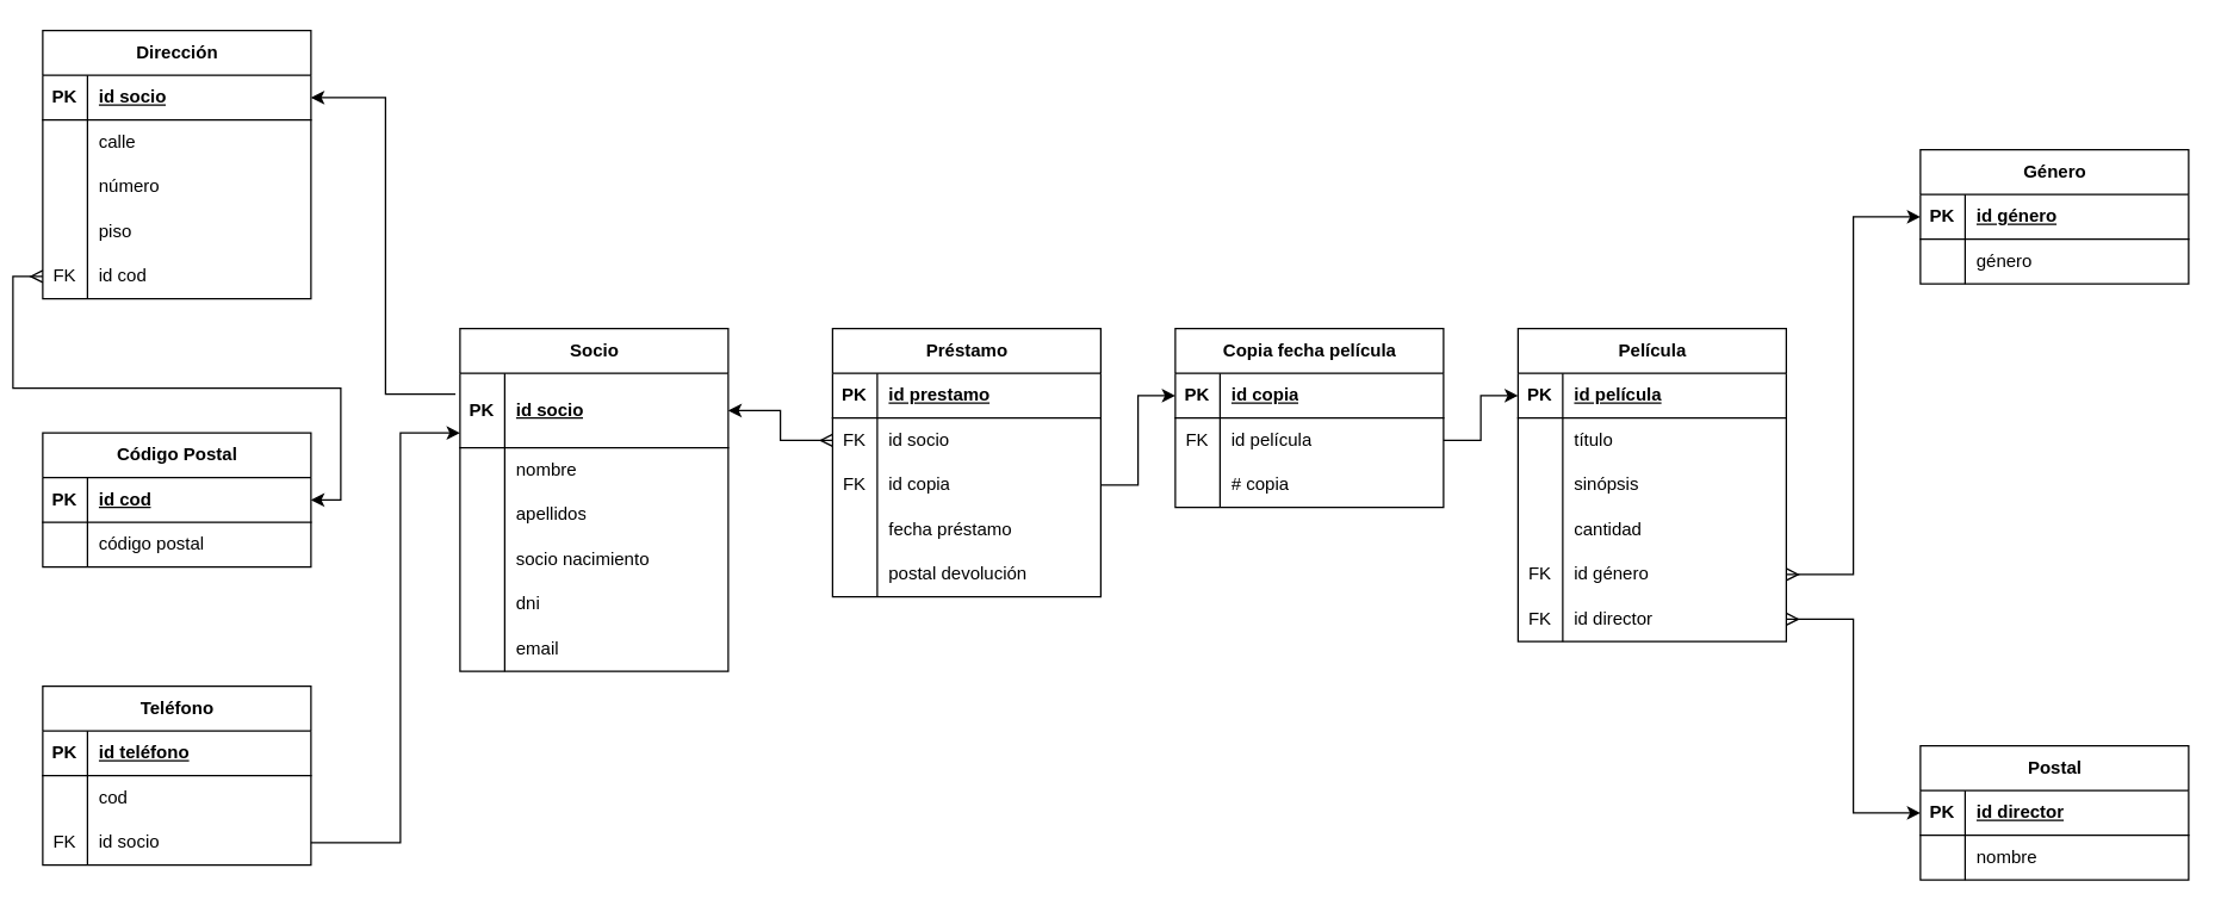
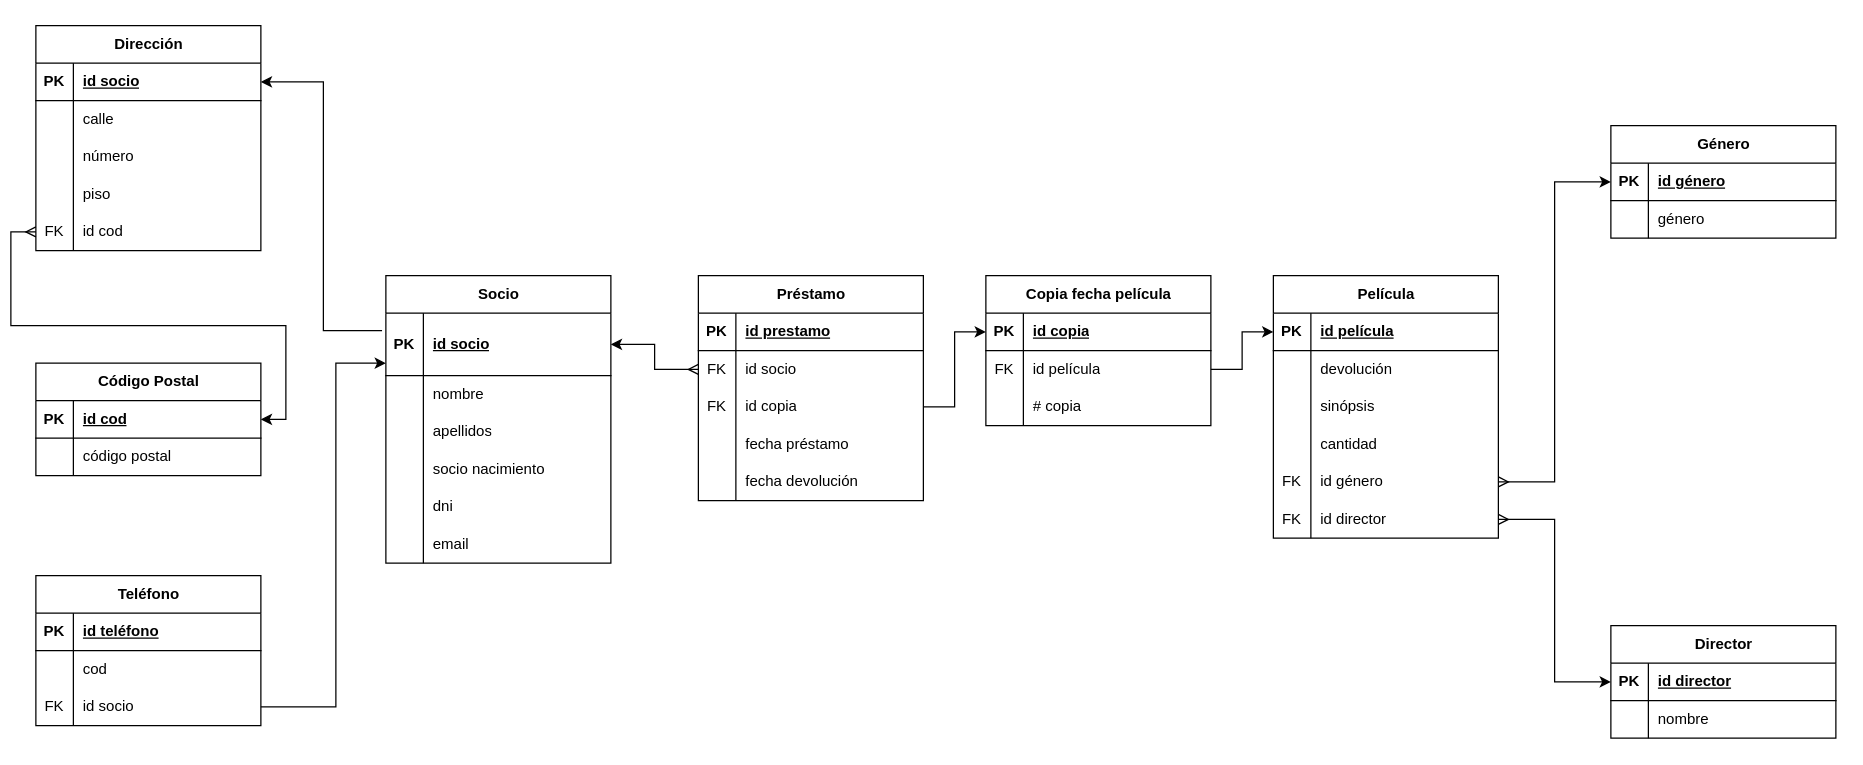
- <mxCell id="70" value="título" style="shape=partialRectangle;connectable=0;fillColor=none;top=0;left=0;bottom=0;right=0;align=left;spacingLeft=6;overflow=hidden;whiteSpace=wrap;html=1;" vertex="1" parent="68"><mxGeometry x="30" width="150" height="30" as="geometry"><mxRectangle width="150" height="30" as="alternateBounds" /></mxGeometry></mxCell>
+ <mxCell id="70" value="devolución" style="shape=partialRectangle;connectable=0;fillColor=none;top=0;left=0;bottom=0;right=0;align=left;spacingLeft=6;overflow=hidden;whiteSpace=wrap;html=1;" vertex="1" parent="68"><mxGeometry x="30" width="150" height="30" as="geometry"><mxRectangle width="150" height="30" as="alternateBounds" /></mxGeometry></mxCell>
- <mxCell id="63" value="postal devolución" style="shape=partialRectangle;connectable=0;fillColor=none;top=0;left=0;bottom=0;right=0;align=left;spacingLeft=6;overflow=hidden;whiteSpace=wrap;html=1;" vertex="1" parent="61"><mxGeometry x="30" width="150" height="30" as="geometry"><mxRectangle width="150" height="30" as="alternateBounds" /></mxGeometry></mxCell>
+ <mxCell id="63" value="fecha devolución" style="shape=partialRectangle;connectable=0;fillColor=none;top=0;left=0;bottom=0;right=0;align=left;spacingLeft=6;overflow=hidden;whiteSpace=wrap;html=1;" vertex="1" parent="61"><mxGeometry x="30" width="150" height="30" as="geometry"><mxRectangle width="150" height="30" as="alternateBounds" /></mxGeometry></mxCell>
- <mxCell id="90" value="Postal" style="shape=table;startSize=30;container=1;collapsible=1;childLayout=tableLayout;fixedRows=1;rowLines=0;fontStyle=1;align=center;resizeLast=1;html=1;" vertex="1" parent="1"><mxGeometry x="1280" y="500" width="180" height="90" as="geometry" /></mxCell>
+ <mxCell id="90" value="Director" style="shape=table;startSize=30;container=1;collapsible=1;childLayout=tableLayout;fixedRows=1;rowLines=0;fontStyle=1;align=center;resizeLast=1;html=1;" vertex="1" parent="1"><mxGeometry x="1280" y="500" width="180" height="90" as="geometry" /></mxCell>
